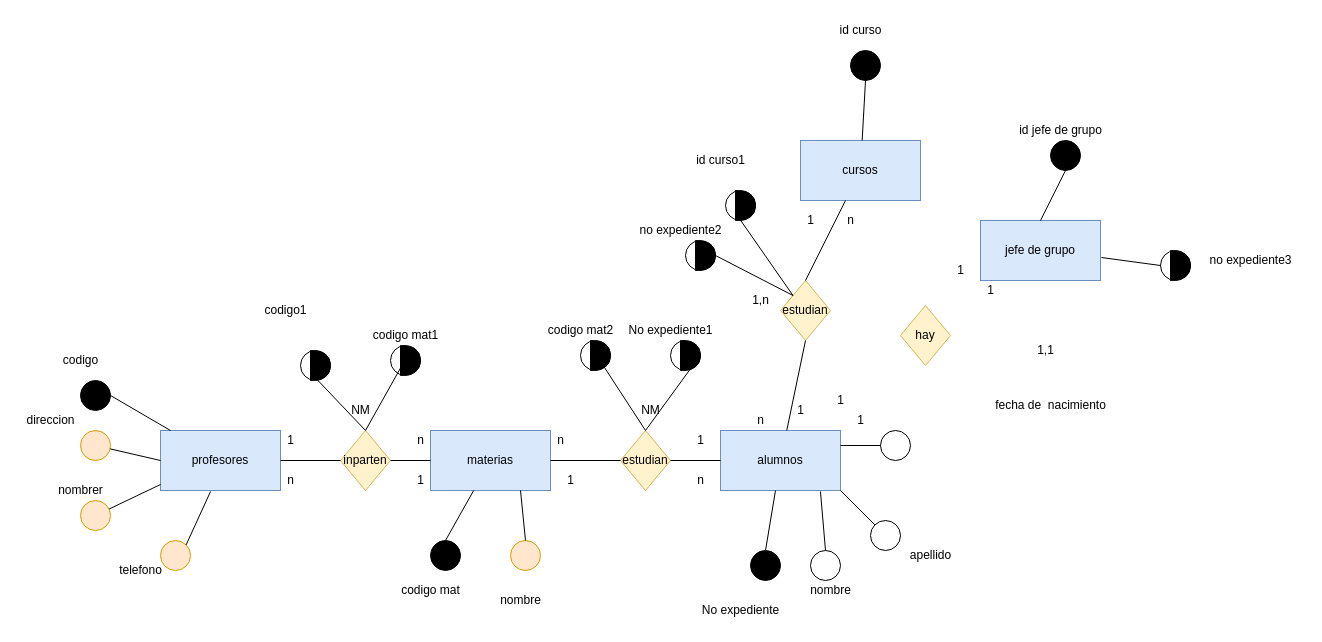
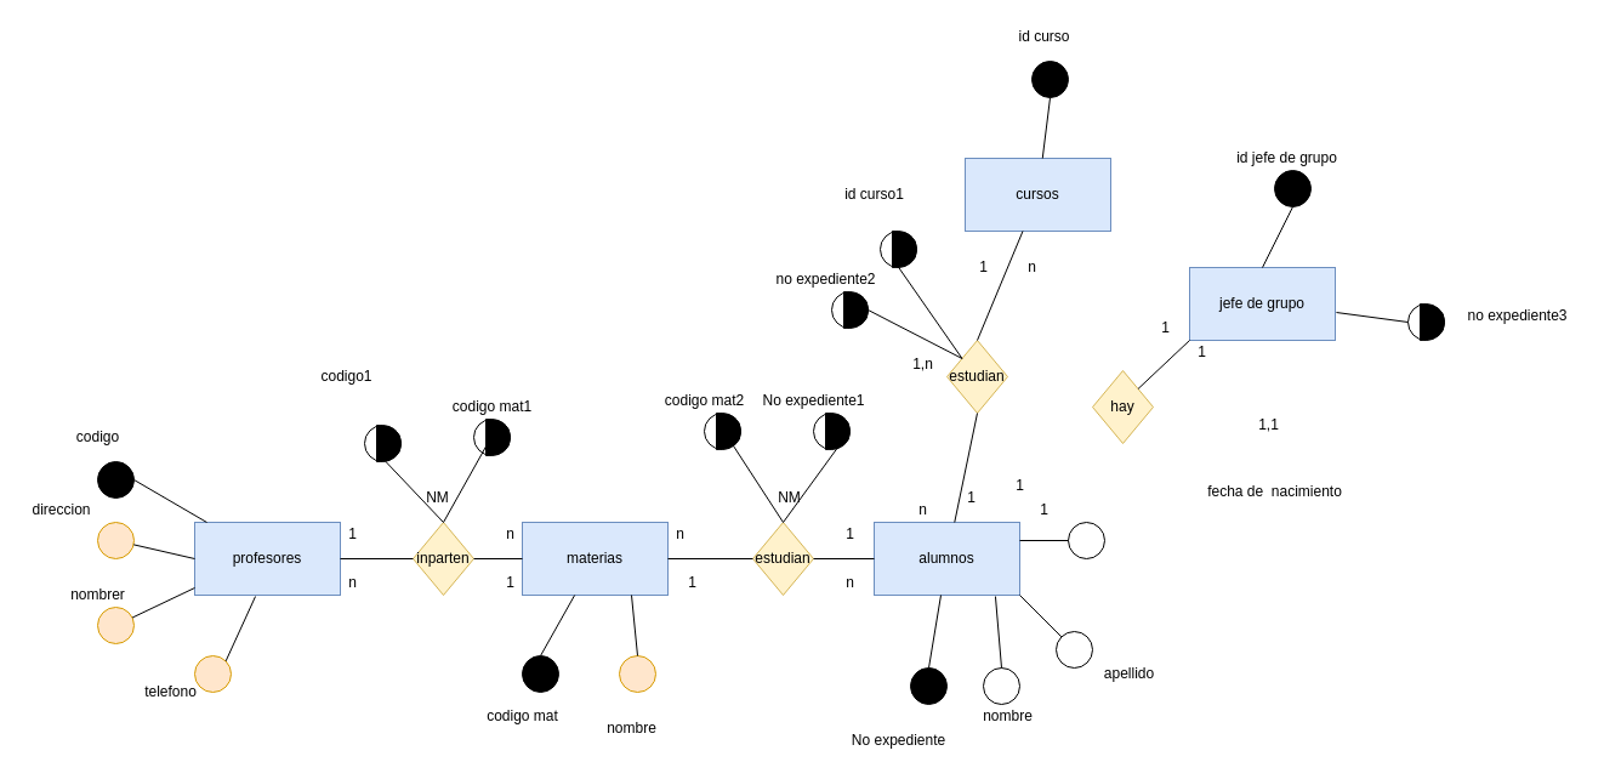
- <mxCell id="67" value="cursos" style="rounded=0;whiteSpace=wrap;html=1;fillColor=#dae8fc;strokeColor=#6c8ebf;" vertex="1" parent="1"><mxGeometry x="800" y="140" width="120" height="60" as="geometry" /></mxCell>
+ <mxCell id="67" value="cursos" style="rounded=0;whiteSpace=wrap;html=1;fillColor=#dae8fc;strokeColor=#6c8ebf;" vertex="1" parent="1"><mxGeometry x="795" y="130" width="120" height="60" as="geometry" /></mxCell>
+ <mxCell id="73" value="" style="endArrow=none;html=1;rounded=0;exitX=1;exitY=0;exitDx=0;exitDy=0;entryX=0;entryY=1;entryDx=0;entryDy=0;" edge="1" parent="1" source="70" target="68"><mxGeometry width="50" height="50" relative="1" as="geometry"><mxPoint x="675" y="460" as="sourcePoint" /><mxPoint x="719.68" y="398.68" as="targetPoint" /></mxGeometry></mxCell>
